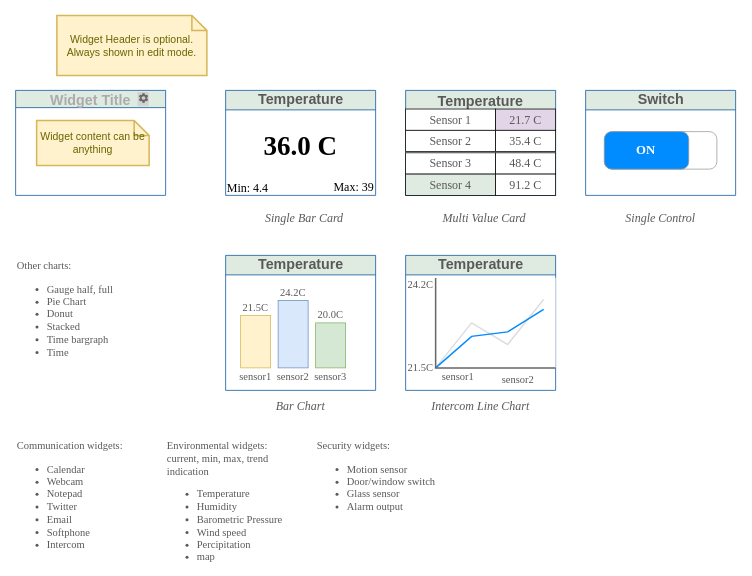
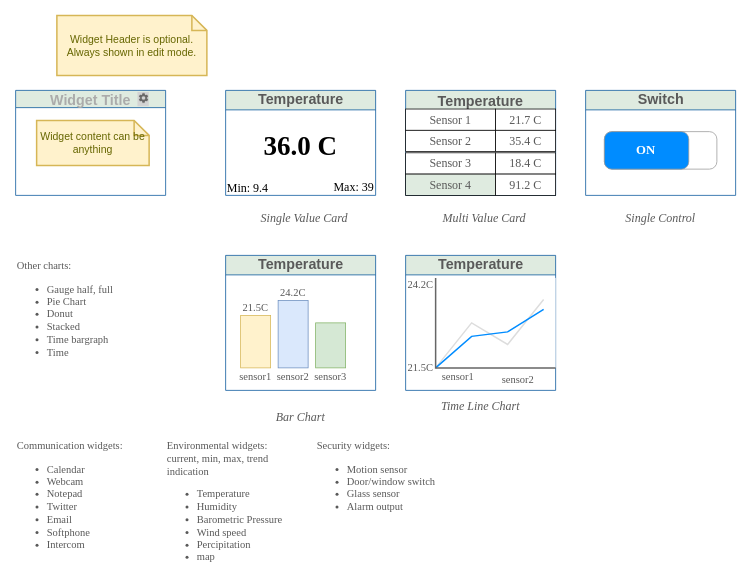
- <mxCell id="11" value="21.7 C" style="rounded=0;whiteSpace=wrap;html=1;fontFamily=Verdana;fontSize=16;fontColor=#595959;align=center;verticalAlign=middle;fillColor=#e1d5e7;" vertex="1" parent="9"><mxGeometry x="120" y="24.86" width="80" height="28.38" as="geometry" /></mxCell>
+ <mxCell id="11" value="21.7 C" style="rounded=0;whiteSpace=wrap;html=1;fontFamily=Verdana;fontSize=16;fontColor=#595959;align=center;verticalAlign=middle;" vertex="1" parent="9"><mxGeometry x="120" y="24.86" width="80" height="28.38" as="geometry" /></mxCell>
- <mxCell id="15" value="48.4 C" style="rounded=0;whiteSpace=wrap;html=1;fontFamily=Verdana;fontSize=16;fontColor=#595959;align=center;verticalAlign=middle;" vertex="1" parent="9"><mxGeometry x="120" y="83.24" width="80" height="28.38" as="geometry" /></mxCell>
+ <mxCell id="15" value="18.4 C" style="rounded=0;whiteSpace=wrap;html=1;fontFamily=Verdana;fontSize=16;fontColor=#595959;align=center;verticalAlign=middle;" vertex="1" parent="9"><mxGeometry x="120" y="83.24" width="80" height="28.38" as="geometry" /></mxCell>
- <mxCell id="5" value="&lt;font style=&quot;font-size: 16px&quot;&gt;Min: 4.4&lt;br&gt;&lt;/font&gt;" style="text;html=1;strokeColor=none;fillColor=none;align=left;verticalAlign=middle;whiteSpace=wrap;rounded=0;fontFamily=Verdana;fontSize=16;" vertex="1" parent="4"><mxGeometry y="120" width="100" height="20" as="geometry" /></mxCell>
+ <mxCell id="5" value="&lt;font style=&quot;font-size: 16px&quot;&gt;Min: 9.4&lt;br&gt;&lt;/font&gt;" style="text;html=1;strokeColor=none;fillColor=none;align=left;verticalAlign=middle;whiteSpace=wrap;rounded=0;fontFamily=Verdana;fontSize=16;" vertex="1" parent="4"><mxGeometry y="120" width="100" height="20" as="geometry" /></mxCell>
- <mxCell id="7" value="Single Bar Card" style="text;html=1;strokeColor=none;fillColor=none;align=center;verticalAlign=middle;whiteSpace=wrap;rounded=0;fontFamily=Verdana;fontSize=16;fontColor=#595959;fontStyle=2" vertex="1" parent="1"><mxGeometry x="300" y="280" width="210" height="20" as="geometry" /></mxCell>
+ <mxCell id="7" value="Single Value Card" style="text;html=1;strokeColor=none;fillColor=none;align=center;verticalAlign=middle;whiteSpace=wrap;rounded=0;fontFamily=Verdana;fontSize=16;fontColor=#595959;fontStyle=2" vertex="1" parent="1"><mxGeometry x="300" y="280" width="210" height="20" as="geometry" /></mxCell>
- <mxCell id="29" value="20.0C" style="text;html=1;strokeColor=none;fillColor=none;align=center;verticalAlign=middle;whiteSpace=wrap;rounded=0;fontFamily=Verdana;fontSize=14;fontColor=#595959;" vertex="1" parent="20"><mxGeometry x="120" y="70" width="40" height="20" as="geometry" /></mxCell>
- <mxCell id="30" value="Bar Chart" style="text;html=1;strokeColor=none;fillColor=none;align=center;verticalAlign=middle;whiteSpace=wrap;rounded=0;fontFamily=Verdana;fontSize=16;fontColor=#595959;fontStyle=2" vertex="1" parent="1"><mxGeometry x="300" y="530" width="200" height="20" as="geometry" /></mxCell>
+ <mxCell id="30" value="Bar Chart" style="text;html=1;strokeColor=none;fillColor=none;align=center;verticalAlign=middle;whiteSpace=wrap;rounded=0;fontFamily=Verdana;fontSize=16;fontColor=#595959;fontStyle=2" vertex="1" parent="1"><mxGeometry x="300" y="545" width="200" height="20" as="geometry" /></mxCell>
- <mxCell id="38" value="Intercom Line Chart" style="text;html=1;strokeColor=none;fillColor=none;align=center;verticalAlign=middle;whiteSpace=wrap;rounded=0;fontFamily=Verdana;fontSize=16;fontColor=#595959;fontStyle=2" vertex="1" parent="1"><mxGeometry x="540" y="530" width="200" height="20" as="geometry" /></mxCell>
+ <mxCell id="38" value="Time Line Chart" style="text;html=1;strokeColor=none;fillColor=none;align=center;verticalAlign=middle;whiteSpace=wrap;rounded=0;fontFamily=Verdana;fontSize=16;fontColor=#595959;fontStyle=2" vertex="1" parent="1"><mxGeometry x="540" y="530" width="200" height="20" as="geometry" /></mxCell>
